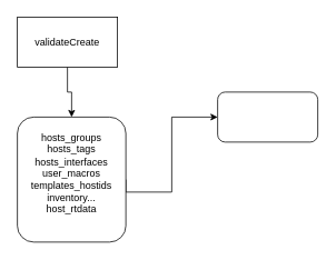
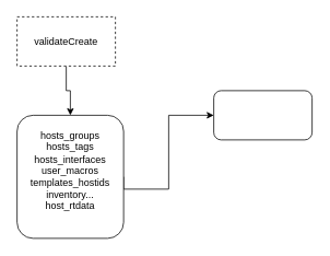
- <mxCell id="3" value="&lt;div&gt;validateCreate&lt;/div&gt;" style="rounded=0;whiteSpace=wrap;html=1;" vertex="1" parent="1"><mxGeometry x="20" y="20" width="120" height="60" as="geometry" /></mxCell>
+ <mxCell id="3" value="&lt;div&gt;validateCreate&lt;/div&gt;" style="rounded=0;whiteSpace=wrap;html=1;dashed=1;" vertex="1" parent="1"><mxGeometry x="20" y="20" width="120" height="60" as="geometry" /></mxCell>
